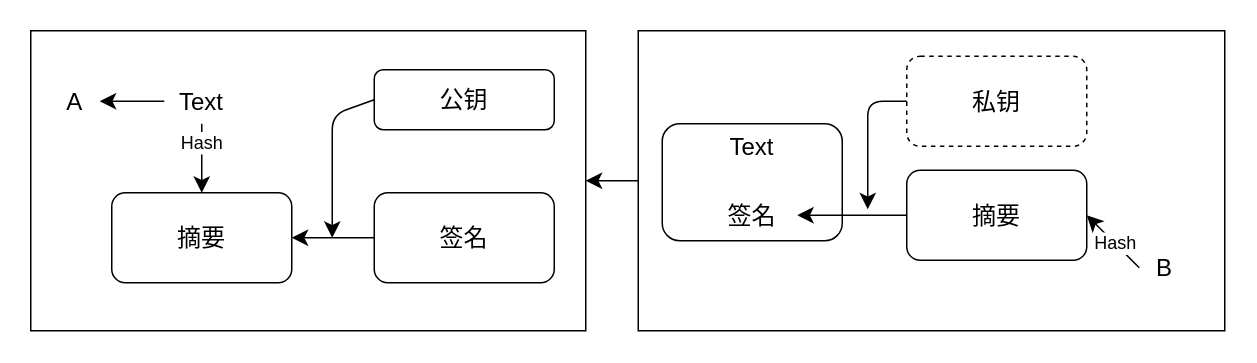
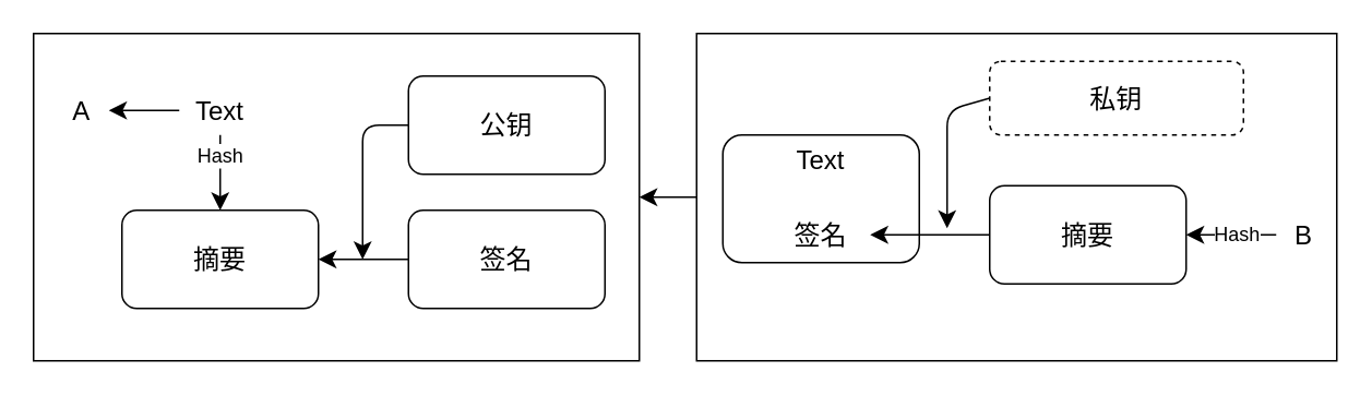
- <mxCell id="10" value="公钥" style="rounded=1;whiteSpace=wrap;html=1;fontSize=16;" vertex="1" parent="1"><mxGeometry x="249" y="46" width="120" height="40" as="geometry" /></mxCell>
+ <mxCell id="10" value="公钥" style="rounded=1;whiteSpace=wrap;html=1;fontSize=16;" vertex="1" parent="1"><mxGeometry x="249" y="46" width="120" height="60" as="geometry" /></mxCell>
- <mxCell id="18" value="私钥" style="rounded=1;whiteSpace=wrap;html=1;fontSize=16;dashed=1;" vertex="1" parent="1"><mxGeometry x="604" y="37" width="120" height="60" as="geometry" /></mxCell>
+ <mxCell id="18" value="私钥" style="rounded=1;whiteSpace=wrap;html=1;fontSize=16;dashed=1;" vertex="1" parent="1"><mxGeometry x="604" y="37" width="155" height="45" as="geometry" /></mxCell>
- <mxCell id="20" value="B" style="text;html=1;strokeColor=none;fillColor=none;align=center;verticalAlign=middle;whiteSpace=wrap;rounded=0;fontSize=16;" vertex="1" parent="1"><mxGeometry x="759" y="163" width="34" height="30" as="geometry" /></mxCell>
+ <mxCell id="20" value="B" style="text;html=1;strokeColor=none;fillColor=none;align=center;verticalAlign=middle;whiteSpace=wrap;rounded=0;fontSize=16;" vertex="1" parent="1"><mxGeometry x="779" y="128" width="34" height="30" as="geometry" /></mxCell>
